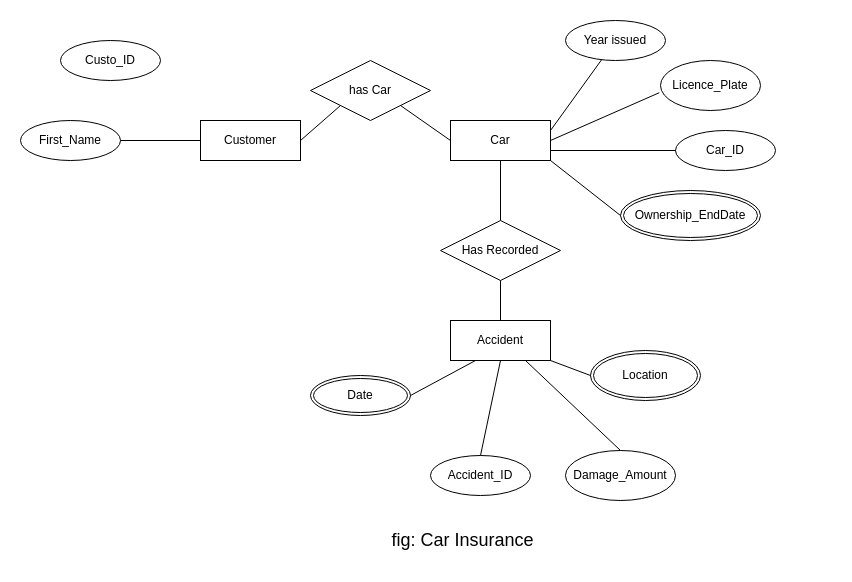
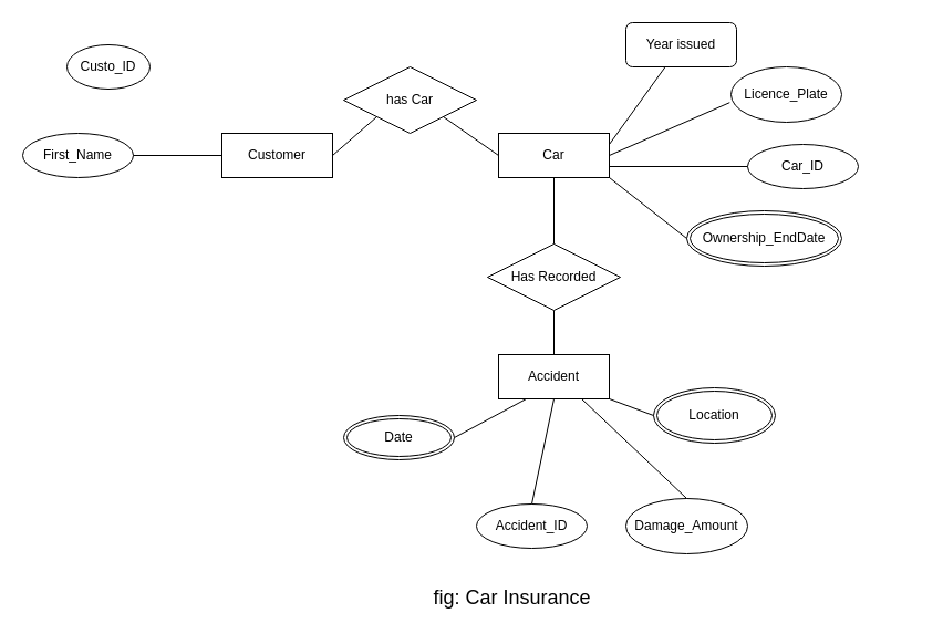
- <mxCell id="12" value="Year issued" style="ellipse;whiteSpace=wrap;html=1;align=center;" parent="1" vertex="1"><mxGeometry x="565" y="20" width="100" height="40" as="geometry" /></mxCell>
+ <mxCell id="12" value="Year issued" style="whiteSpace=wrap;html=1;align=center;rounded=1;" parent="1" vertex="1"><mxGeometry x="565" y="20" width="100" height="40" as="geometry" /></mxCell>
- <mxCell id="6" value="Custo_ID" style="ellipse;whiteSpace=wrap;html=1;align=center;" parent="1" vertex="1"><mxGeometry x="60" y="40" width="100" height="40" as="geometry" /></mxCell>
+ <mxCell id="6" value="Custo_ID" style="ellipse;whiteSpace=wrap;html=1;align=center;" parent="1" vertex="1"><mxGeometry x="60" y="40" width="75" height="40" as="geometry" /></mxCell>
